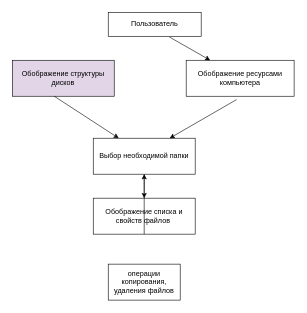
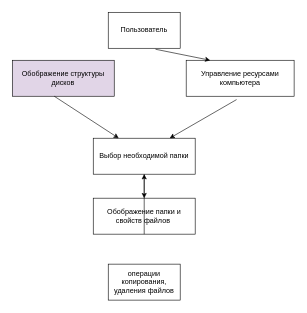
- <mxCell id="6" value="Пользователь" style="rounded=0;whiteSpace=wrap;html=1;" vertex="1" parent="1"><mxGeometry x="180" y="20" width="155" height="40" as="geometry" /></mxCell>
+ <mxCell id="6" value="Пользователь" style="rounded=0;whiteSpace=wrap;html=1;" vertex="1" parent="1"><mxGeometry x="180" width="120" height="60" as="geometry" y="20" /></mxCell>
- <mxCell id="4" value="Обображение ресурсами компьютера" style="rounded=0;whiteSpace=wrap;html=1;" vertex="1" parent="1"><mxGeometry x="310" y="100" width="180" height="60" as="geometry" /></mxCell>
+ <mxCell id="4" value="Управление ресурсами компьютера" style="rounded=0;whiteSpace=wrap;html=1;" vertex="1" parent="1"><mxGeometry x="310" y="100" width="180" height="60" as="geometry" /></mxCell>
- <mxCell id="8" value="Обображение списка и свойств файлов&amp;nbsp;" style="rounded=0;whiteSpace=wrap;html=1;" vertex="1" parent="1"><mxGeometry x="155" y="330" width="170" height="60" as="geometry" /></mxCell>
+ <mxCell id="8" value="Обображение папки и свойств файлов&amp;nbsp;" style="rounded=0;whiteSpace=wrap;html=1;" vertex="1" parent="1"><mxGeometry x="155" y="330" width="170" height="60" as="geometry" /></mxCell>
